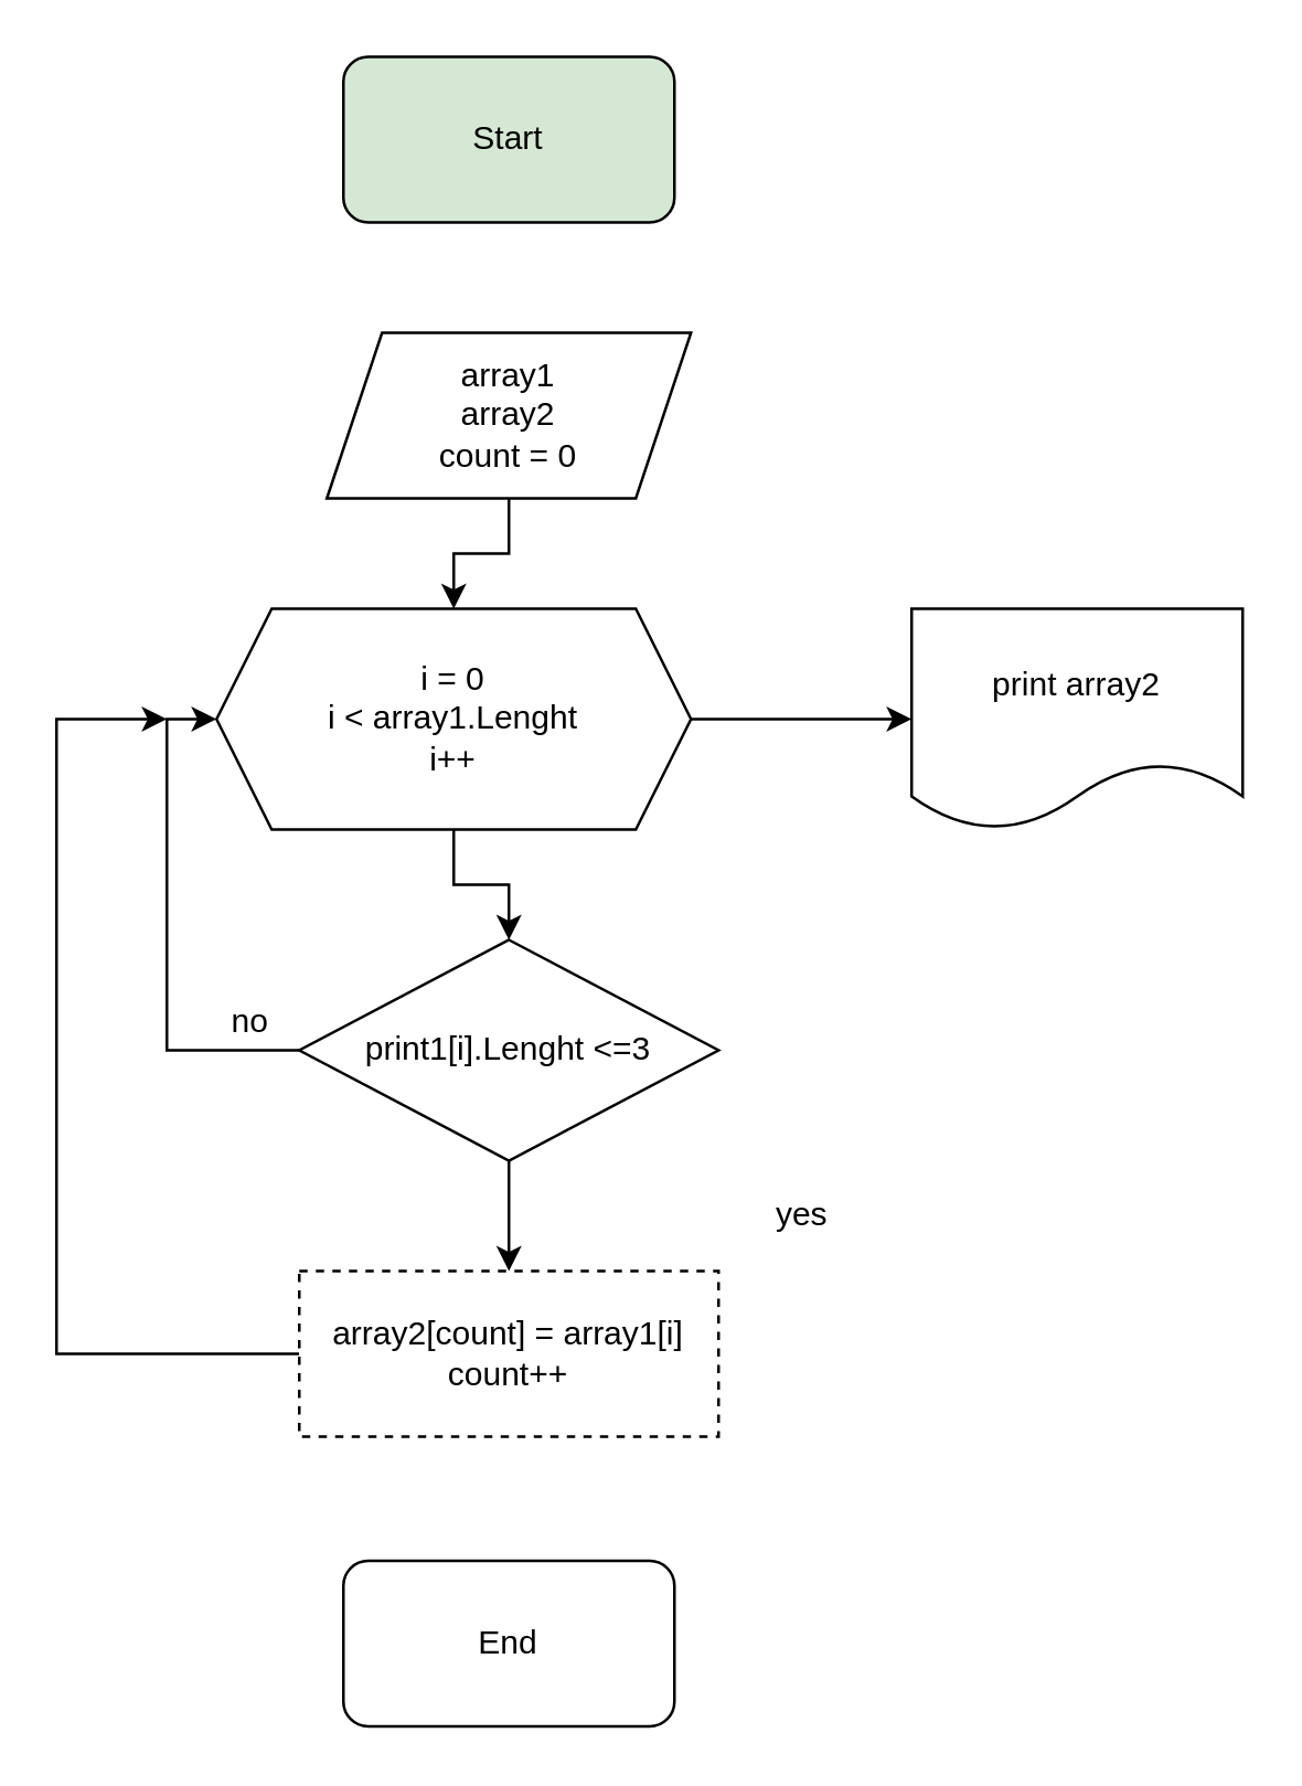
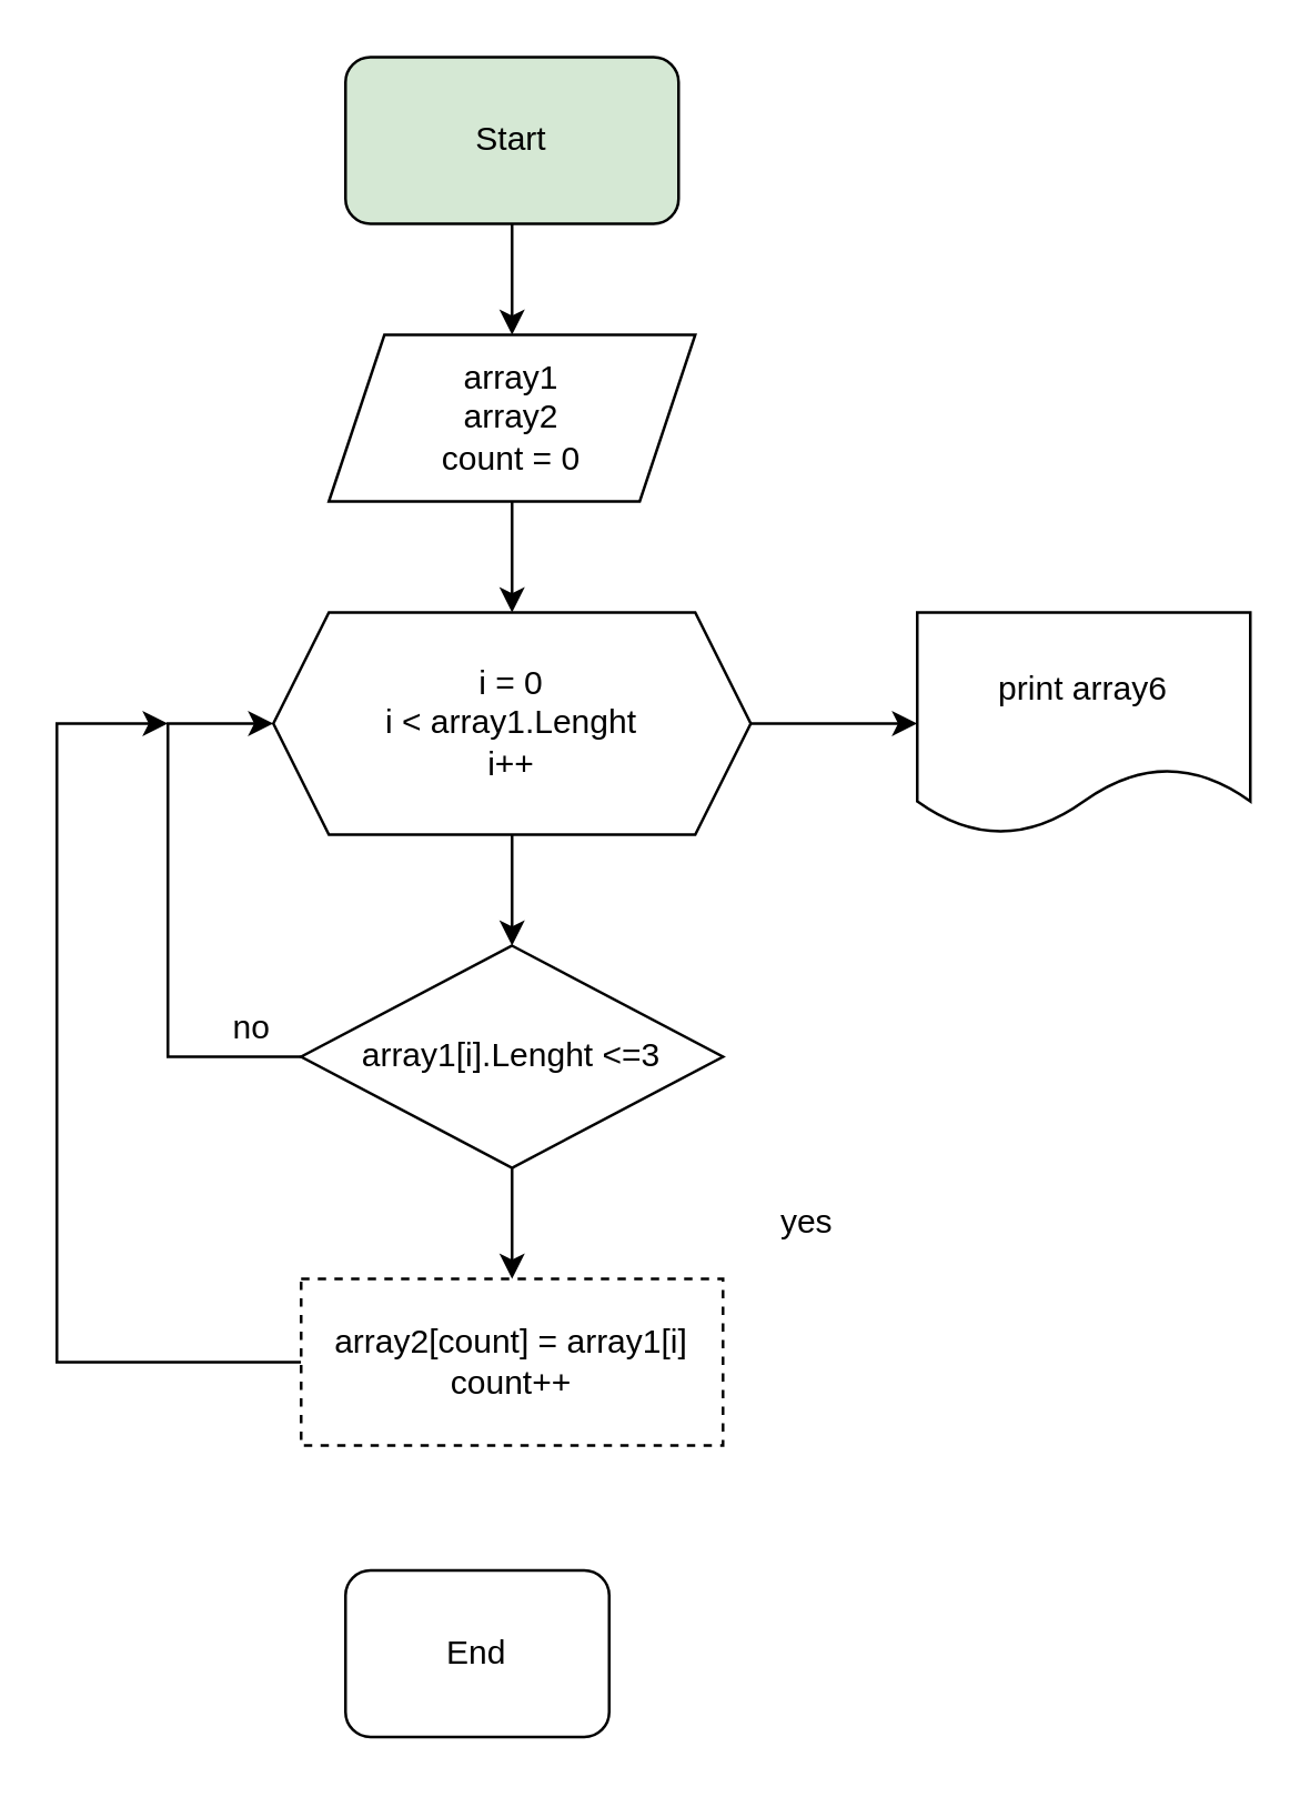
+ <mxCell id="2" value="" style="edgeStyle=orthogonalEdgeStyle;rounded=0;orthogonalLoop=1;jettySize=auto;html=1;" edge="1" parent="1" source="3" target="7"><mxGeometry relative="1" as="geometry" /></mxCell>
- <mxCell id="16" value="print array2" style="shape=document;whiteSpace=wrap;html=1;boundedLbl=1;" vertex="1" parent="1"><mxGeometry x="330" y="220" width="120" height="80" as="geometry" /></mxCell>
+ <mxCell id="16" value="print array6" style="shape=document;whiteSpace=wrap;html=1;boundedLbl=1;" vertex="1" parent="1"><mxGeometry x="330" y="220" width="120" height="80" as="geometry" /></mxCell>
- <mxCell id="10" value="i = 0&lt;br&gt;i &amp;lt; array1.Lenght&lt;br&gt;i++" style="shape=hexagon;perimeter=hexagonPerimeter2;whiteSpace=wrap;html=1;fixedSize=1;" vertex="1" parent="1"><mxGeometry x="78" y="220" width="172" height="80" as="geometry" /></mxCell>
+ <mxCell id="10" value="i = 0&lt;br&gt;i &amp;lt; array1.Lenght&lt;br&gt;i++" style="shape=hexagon;perimeter=hexagonPerimeter2;whiteSpace=wrap;html=1;fixedSize=1;" vertex="1" parent="1"><mxGeometry x="98" y="220" width="172" height="80" as="geometry" /></mxCell>
- <mxCell id="13" value="print1[i].Lenght &amp;lt;=3" style="rhombus;whiteSpace=wrap;html=1;" vertex="1" parent="1"><mxGeometry x="108" y="340" width="152" height="80" as="geometry" /></mxCell>
+ <mxCell id="13" value="array1[i].Lenght &amp;lt;=3" style="rhombus;whiteSpace=wrap;html=1;" vertex="1" parent="1"><mxGeometry x="108" y="340" width="152" height="80" as="geometry" /></mxCell>
- <mxCell id="17" value="End" style="rounded=1;whiteSpace=wrap;html=1;" vertex="1" parent="1"><mxGeometry x="124" y="565" width="120" height="60" as="geometry" /></mxCell>
+ <mxCell id="17" value="End" style="rounded=1;whiteSpace=wrap;html=1;" vertex="1" parent="1"><mxGeometry x="124" y="565" width="95" height="60" as="geometry" /></mxCell>
